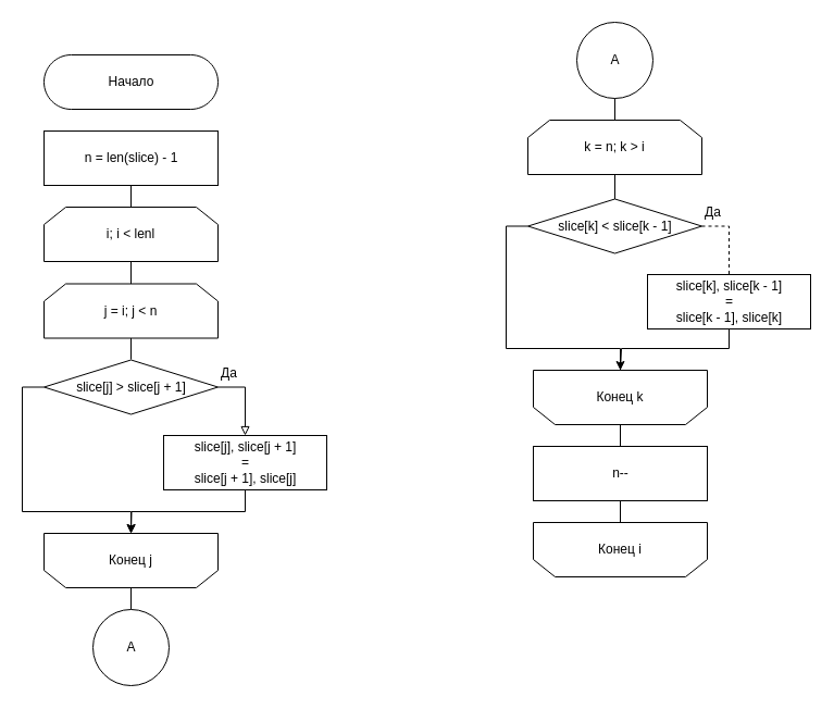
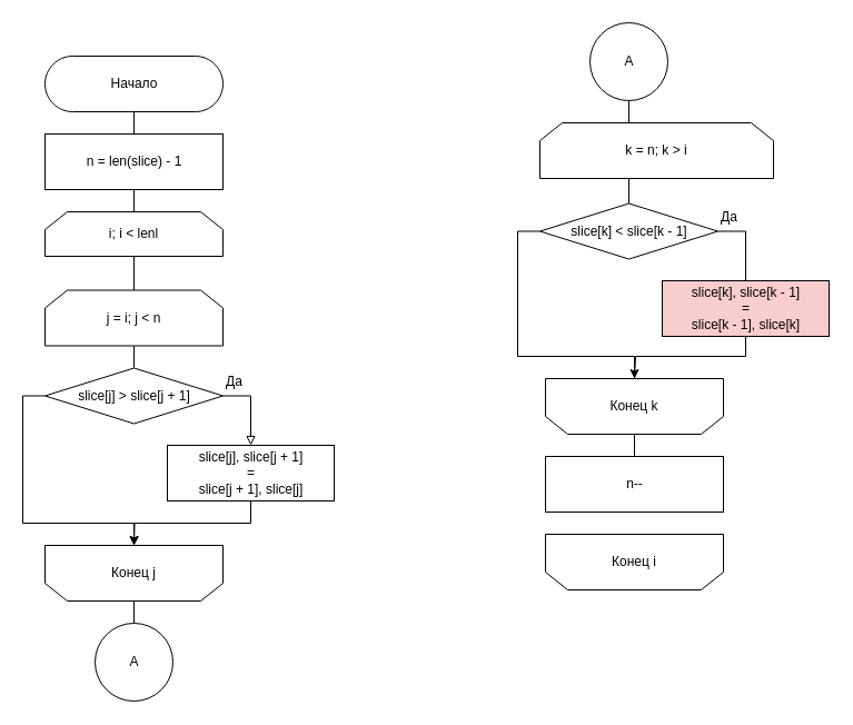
+ <mxCell id="2" style="edgeStyle=orthogonalEdgeStyle;rounded=0;orthogonalLoop=1;jettySize=auto;html=1;exitX=0.5;exitY=0.5;exitDx=0;exitDy=25;exitPerimeter=0;entryX=0.5;entryY=0;entryDx=0;entryDy=0;endArrow=none;endFill=0;" edge="1" parent="1" source="3" target="5"><mxGeometry relative="1" as="geometry" /></mxCell>
- <mxCell id="22" value="k = n; k &amp;gt; i" style="shape=loopLimit;whiteSpace=wrap;html=1;" vertex="1" parent="1"><mxGeometry x="485" y="110" width="160" height="50" as="geometry" /></mxCell>
+ <mxCell id="22" value="k = n; k &amp;gt; i" style="shape=loopLimit;whiteSpace=wrap;html=1;" vertex="1" parent="1"><mxGeometry x="485" y="110" width="210" height="50" as="geometry" /></mxCell>
- <mxCell id="7" value="i; i &amp;lt; lenl" style="shape=loopLimit;whiteSpace=wrap;html=1;" vertex="1" parent="1"><mxGeometry x="40" y="190" width="160" height="50" as="geometry" /></mxCell>
+ <mxCell id="7" value="i; i &amp;lt; lenl" style="shape=loopLimit;whiteSpace=wrap;html=1;" vertex="1" parent="1"><mxGeometry x="40" y="190" width="160" height="40" as="geometry" /></mxCell>
- <mxCell id="23" style="edgeStyle=orthogonalEdgeStyle;rounded=0;orthogonalLoop=1;jettySize=auto;html=1;exitX=1;exitY=0.5;exitDx=0;exitDy=0;entryX=0.5;entryY=0;entryDx=0;entryDy=0;endArrow=none;endFill=0;dashed=1;" edge="1" parent="1" source="25" target="27"><mxGeometry relative="1" as="geometry" /></mxCell>
+ <mxCell id="23" style="edgeStyle=orthogonalEdgeStyle;rounded=0;orthogonalLoop=1;jettySize=auto;html=1;exitX=1;exitY=0.5;exitDx=0;exitDy=0;entryX=0.5;entryY=0;entryDx=0;entryDy=0;endArrow=none;endFill=0;" edge="1" parent="1" source="25" target="27"><mxGeometry relative="1" as="geometry" /></mxCell>
- <mxCell id="27" value="slice[k], slice[k - 1] &lt;br&gt;=&lt;br&gt;slice[k - 1], slice[k]" style="html=1;dashed=0;whitespace=wrap;" vertex="1" parent="1"><mxGeometry x="595" y="252" width="150" height="50" as="geometry" /></mxCell>
+ <mxCell id="27" value="slice[k], slice[k - 1] &lt;br&gt;=&lt;br&gt;slice[k - 1], slice[k]" style="html=1;dashed=0;whitespace=wrap;fillColor=#f8cecc;" vertex="1" parent="1"><mxGeometry x="595" y="252" width="150" height="50" as="geometry" /></mxCell>
- <mxCell id="29" style="edgeStyle=orthogonalEdgeStyle;rounded=0;orthogonalLoop=1;jettySize=auto;html=1;exitX=0.5;exitY=1;exitDx=0;exitDy=0;entryX=0.5;entryY=1;entryDx=0;entryDy=0;endArrow=none;endFill=0;" edge="1" parent="1" source="30" target="33"><mxGeometry relative="1" as="geometry" /></mxCell>
